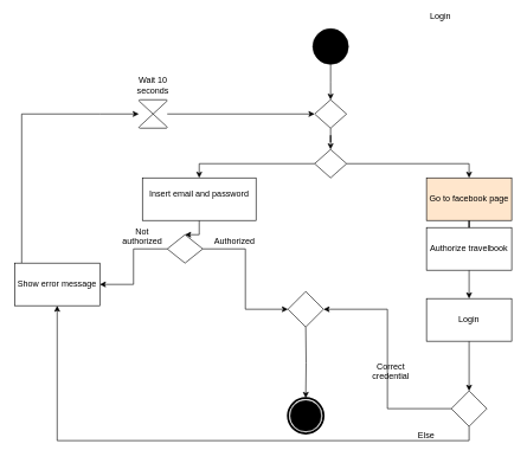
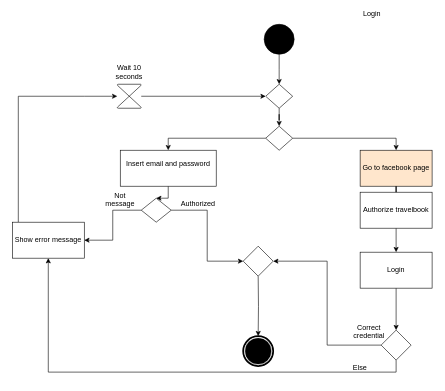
- <mxCell id="27" value="&lt;div&gt;Not authorized&lt;/div&gt;&lt;div&gt;&lt;br&gt;&lt;/div&gt;" style="text;html=1;strokeColor=none;fillColor=none;align=center;verticalAlign=middle;whiteSpace=wrap;rounded=0;" vertex="1" parent="1"><mxGeometry x="180" y="330" width="40" height="20" as="geometry" /></mxCell>
+ <mxCell id="27" value="&lt;div&gt;Not message&lt;/div&gt;&lt;div&gt;&lt;br&gt;&lt;/div&gt;" style="text;html=1;strokeColor=none;fillColor=none;align=center;verticalAlign=middle;whiteSpace=wrap;rounded=0;" vertex="1" parent="1"><mxGeometry x="180" y="330" width="40" height="20" as="geometry" /></mxCell>
- <mxCell id="28" value="&lt;div&gt;Correct credential&lt;/div&gt;&lt;div&gt;&lt;br&gt;&lt;/div&gt;" style="text;html=1;strokeColor=none;fillColor=none;align=center;verticalAlign=middle;whiteSpace=wrap;rounded=0;" vertex="1" parent="1"><mxGeometry x="530" y="520" width="40" height="20" as="geometry" /></mxCell>
+ <mxCell id="28" value="&lt;div&gt;Correct credential&lt;/div&gt;&lt;div&gt;&lt;br&gt;&lt;/div&gt;" style="text;html=1;strokeColor=none;fillColor=none;align=center;verticalAlign=middle;whiteSpace=wrap;rounded=0;" vertex="1" parent="1"><mxGeometry x="595" y="550" width="40" height="20" as="geometry" /></mxCell>
